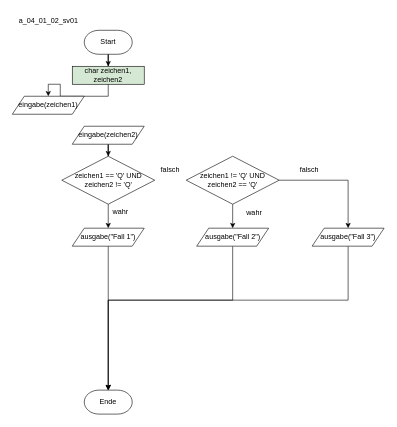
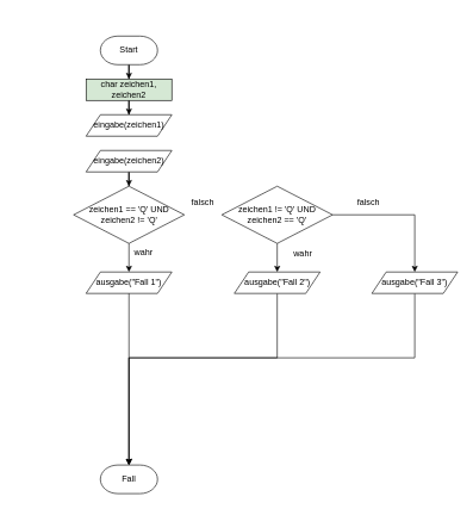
- <mxCell id="25" value="a_04_01_02_sv01" style="text;html=1;align=center;verticalAlign=middle;resizable=0;points=[];autosize=1;strokeColor=none;fillColor=none;" vertex="1" parent="1"><mxGeometry x="20" y="20" width="120" height="30" as="geometry" /></mxCell>
- <mxCell id="7" value="eingabe(zeichen1)" style="shape=parallelogram;perimeter=parallelogramPerimeter;whiteSpace=wrap;html=1;fixedSize=1;" vertex="1" parent="1"><mxGeometry x="20" y="160" width="120" height="30" as="geometry" /></mxCell>
+ <mxCell id="7" value="eingabe(zeichen1)" style="shape=parallelogram;perimeter=parallelogramPerimeter;whiteSpace=wrap;html=1;fixedSize=1;" vertex="1" parent="1"><mxGeometry x="120" y="160" width="120" height="30" as="geometry" /></mxCell>
- <mxCell id="4" value="Ende" style="strokeWidth=1;html=1;shape=mxgraph.flowchart.terminator;whiteSpace=wrap;" vertex="1" parent="1"><mxGeometry x="140" y="650" width="80" height="40" as="geometry" /></mxCell>
+ <mxCell id="4" value="Fall" style="strokeWidth=1;html=1;shape=mxgraph.flowchart.terminator;whiteSpace=wrap;" vertex="1" parent="1"><mxGeometry x="140" y="650" width="80" height="40" as="geometry" /></mxCell>
